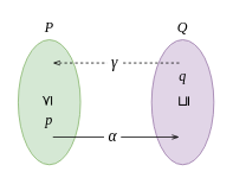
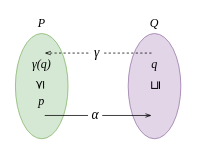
+ <mxCell id="8" value="γ(q)" style="text;html=1;strokeColor=none;fillColor=none;align=center;verticalAlign=middle;whiteSpace=wrap;rounded=0;fontStyle=2;fontFamily=Times New Roman;fontSize=16;" parent="1" vertex="1"><mxGeometry x="35" y="74" width="40" height="20" as="geometry" /></mxCell>
